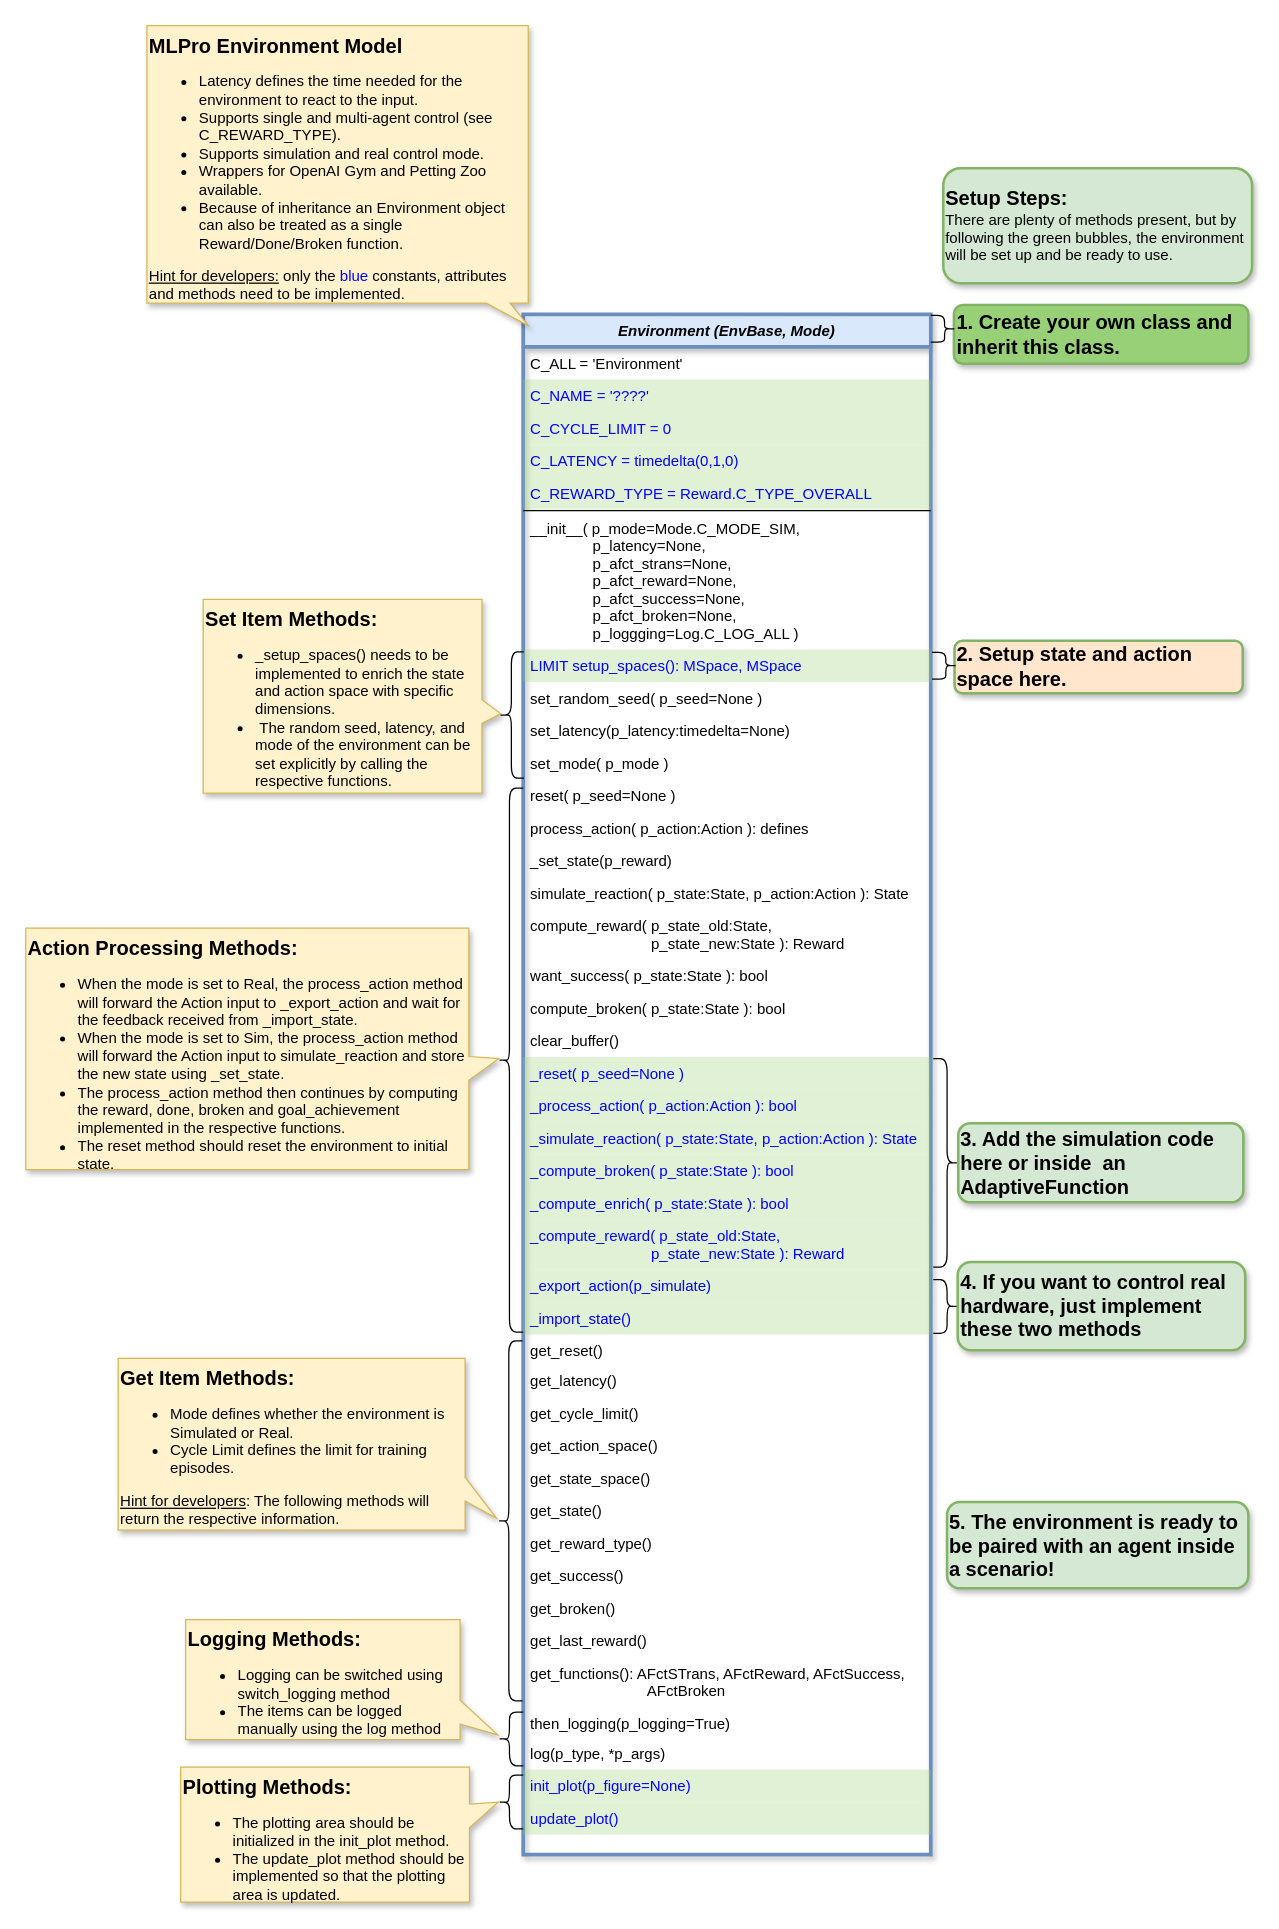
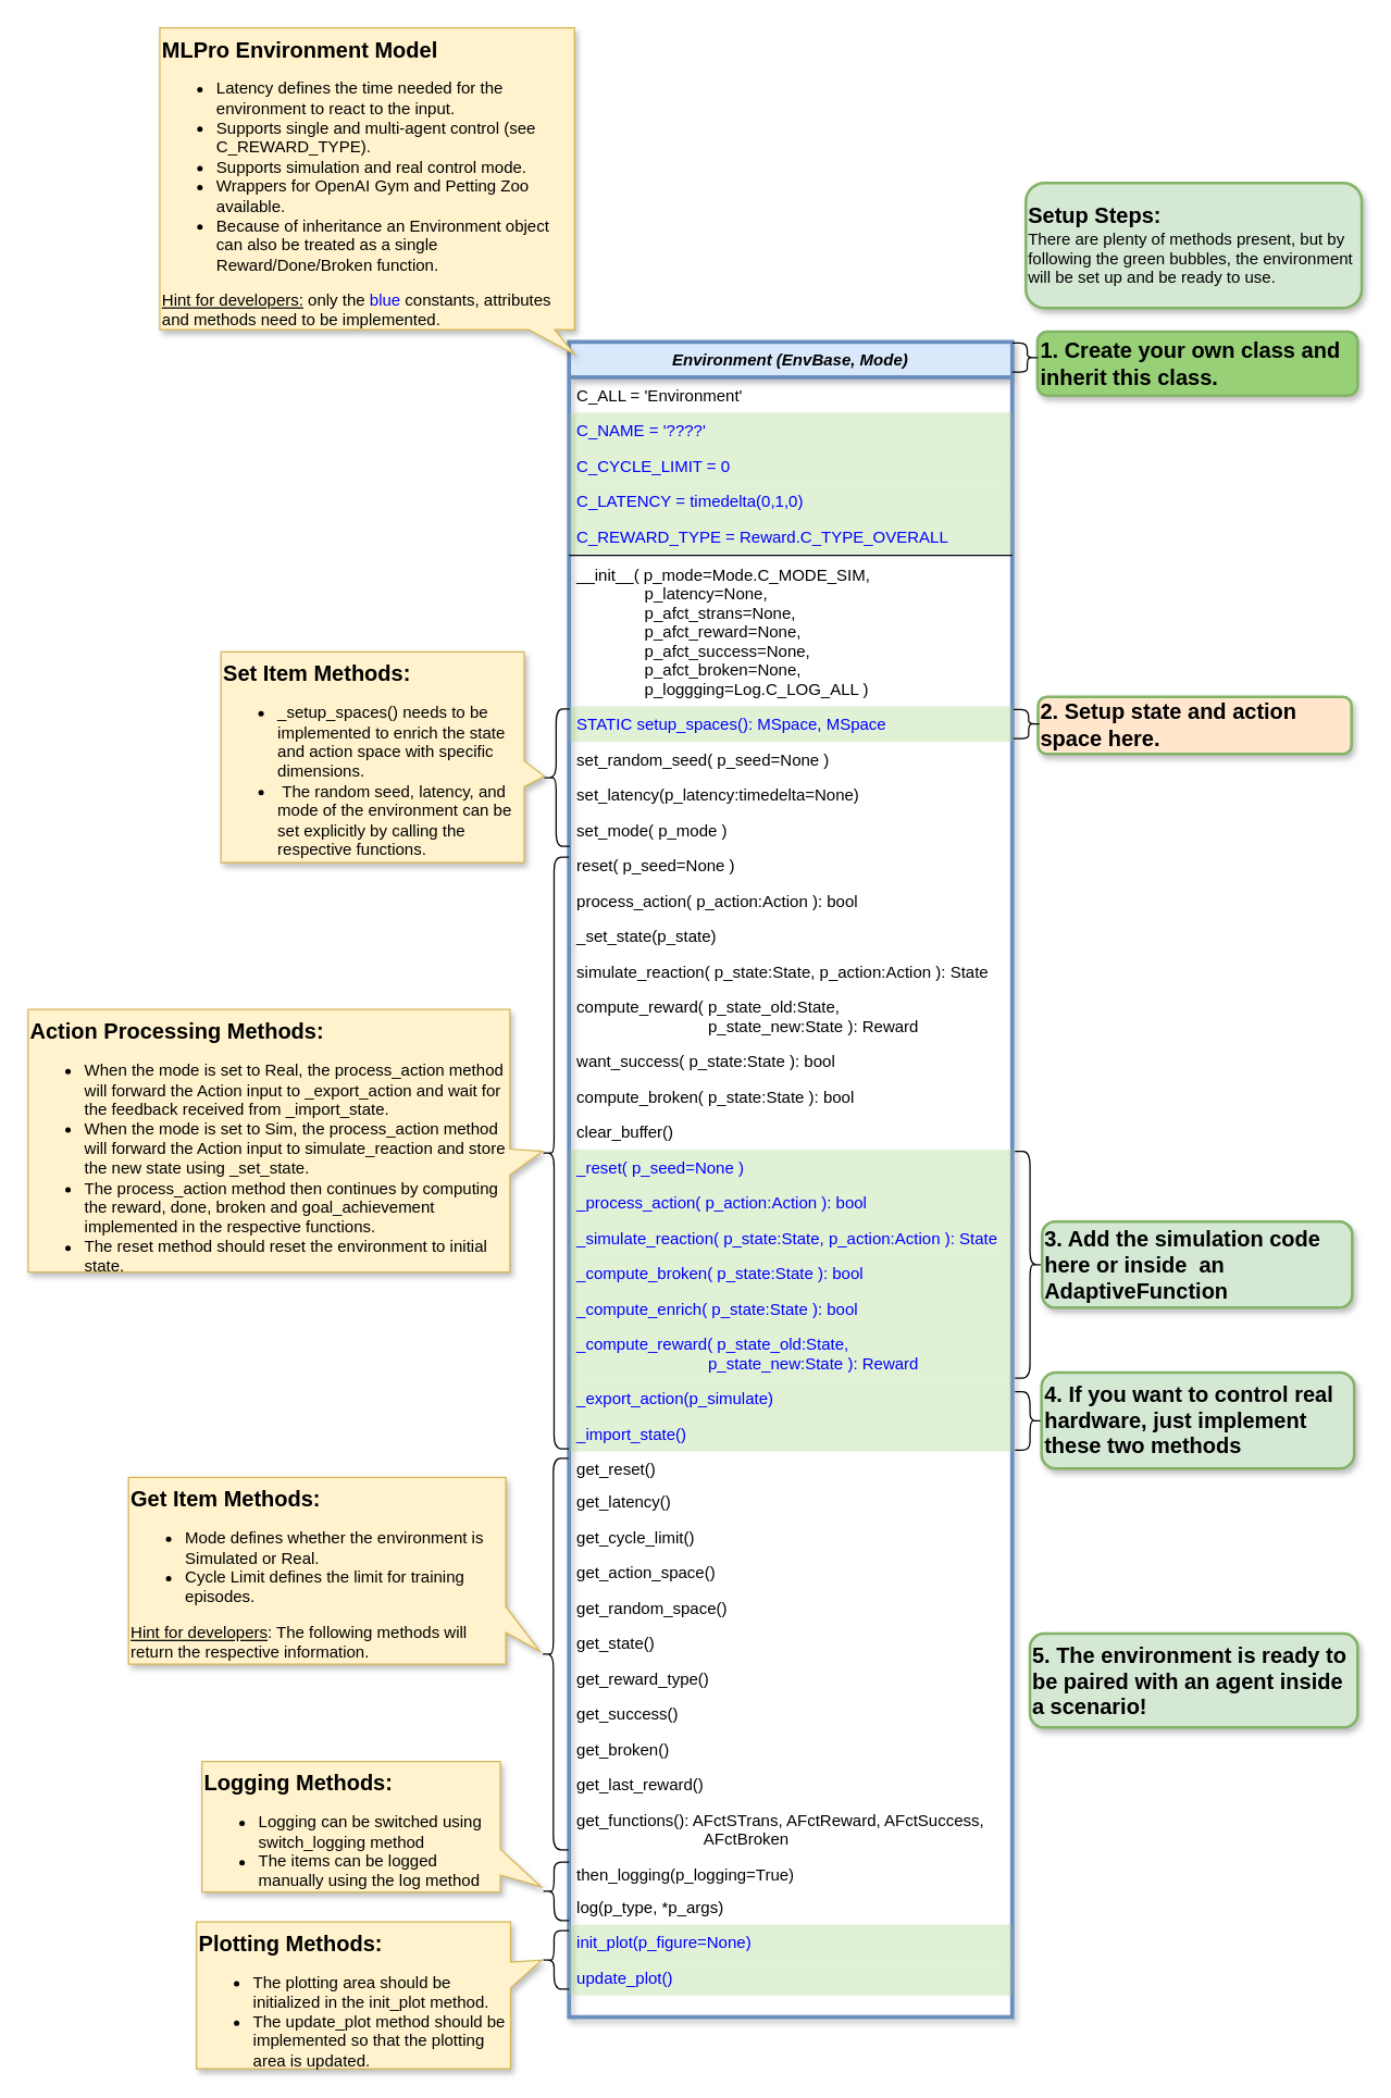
- <mxCell id="10" value="LIMIT setup_spaces(): MSpace, MSpace" style="text;align=left;verticalAlign=top;spacingLeft=4;spacingRight=4;overflow=hidden;rotatable=0;points=[[0,0.5],[1,0.5]];portConstraint=eastwest;fontColor=#0000FF;shadow=0;fillColor=#97D077;opacity=30;" parent="2" vertex="1"><mxGeometry y="268" width="326" height="26" as="geometry" /></mxCell>
+ <mxCell id="10" value="STATIC setup_spaces(): MSpace, MSpace" style="text;align=left;verticalAlign=top;spacingLeft=4;spacingRight=4;overflow=hidden;rotatable=0;points=[[0,0.5],[1,0.5]];portConstraint=eastwest;fontColor=#0000FF;shadow=0;fillColor=#97D077;opacity=30;" parent="2" vertex="1"><mxGeometry y="268" width="326" height="26" as="geometry" /></mxCell>
- <mxCell id="15" value="process_action( p_action:Action ): defines" style="text;align=left;verticalAlign=top;spacingLeft=4;spacingRight=4;overflow=hidden;rotatable=0;points=[[0,0.5],[1,0.5]];portConstraint=eastwest;shadow=1;" parent="2" vertex="1"><mxGeometry y="398" width="326" height="26" as="geometry" /></mxCell>
+ <mxCell id="15" value="process_action( p_action:Action ): bool" style="text;align=left;verticalAlign=top;spacingLeft=4;spacingRight=4;overflow=hidden;rotatable=0;points=[[0,0.5],[1,0.5]];portConstraint=eastwest;shadow=1;" parent="2" vertex="1"><mxGeometry y="398" width="326" height="26" as="geometry" /></mxCell>
- <mxCell id="16" value="_set_state(p_reward)" style="text;align=left;verticalAlign=top;spacingLeft=4;spacingRight=4;overflow=hidden;rotatable=0;points=[[0,0.5],[1,0.5]];portConstraint=eastwest;shadow=1;" parent="2" vertex="1"><mxGeometry y="424" width="326" height="26" as="geometry" /></mxCell>
+ <mxCell id="16" value="_set_state(p_state)" style="text;align=left;verticalAlign=top;spacingLeft=4;spacingRight=4;overflow=hidden;rotatable=0;points=[[0,0.5],[1,0.5]];portConstraint=eastwest;shadow=1;" parent="2" vertex="1"><mxGeometry y="424" width="326" height="26" as="geometry" /></mxCell>
- <mxCell id="34" value="get_state_space()" style="text;align=left;verticalAlign=top;spacingLeft=4;spacingRight=4;overflow=hidden;rotatable=0;points=[[0,0.5],[1,0.5]];portConstraint=eastwest;shadow=1;" parent="2" vertex="1"><mxGeometry y="918" width="326" height="26" as="geometry" /></mxCell>
+ <mxCell id="34" value="get_random_space()" style="text;align=left;verticalAlign=top;spacingLeft=4;spacingRight=4;overflow=hidden;rotatable=0;points=[[0,0.5],[1,0.5]];portConstraint=eastwest;shadow=1;" parent="2" vertex="1"><mxGeometry y="918" width="326" height="26" as="geometry" /></mxCell>
